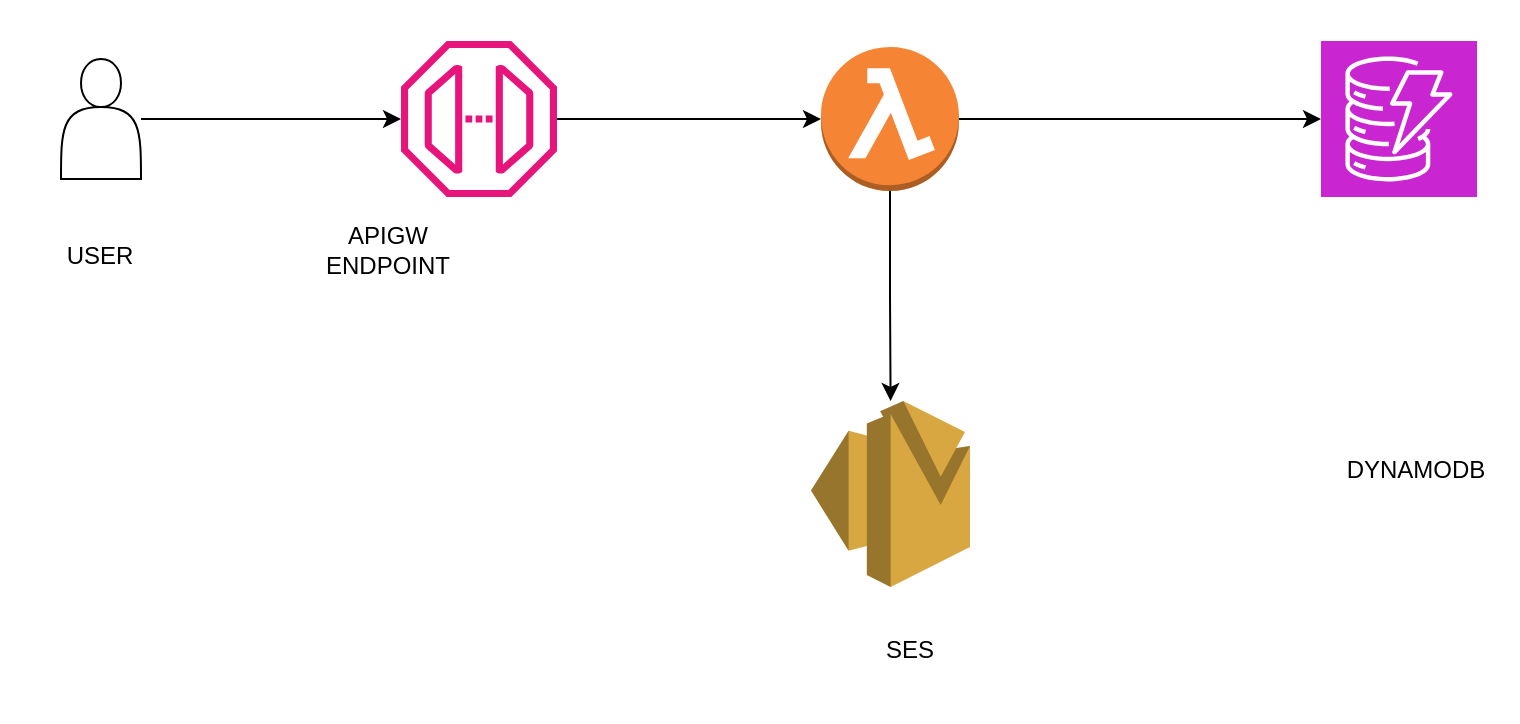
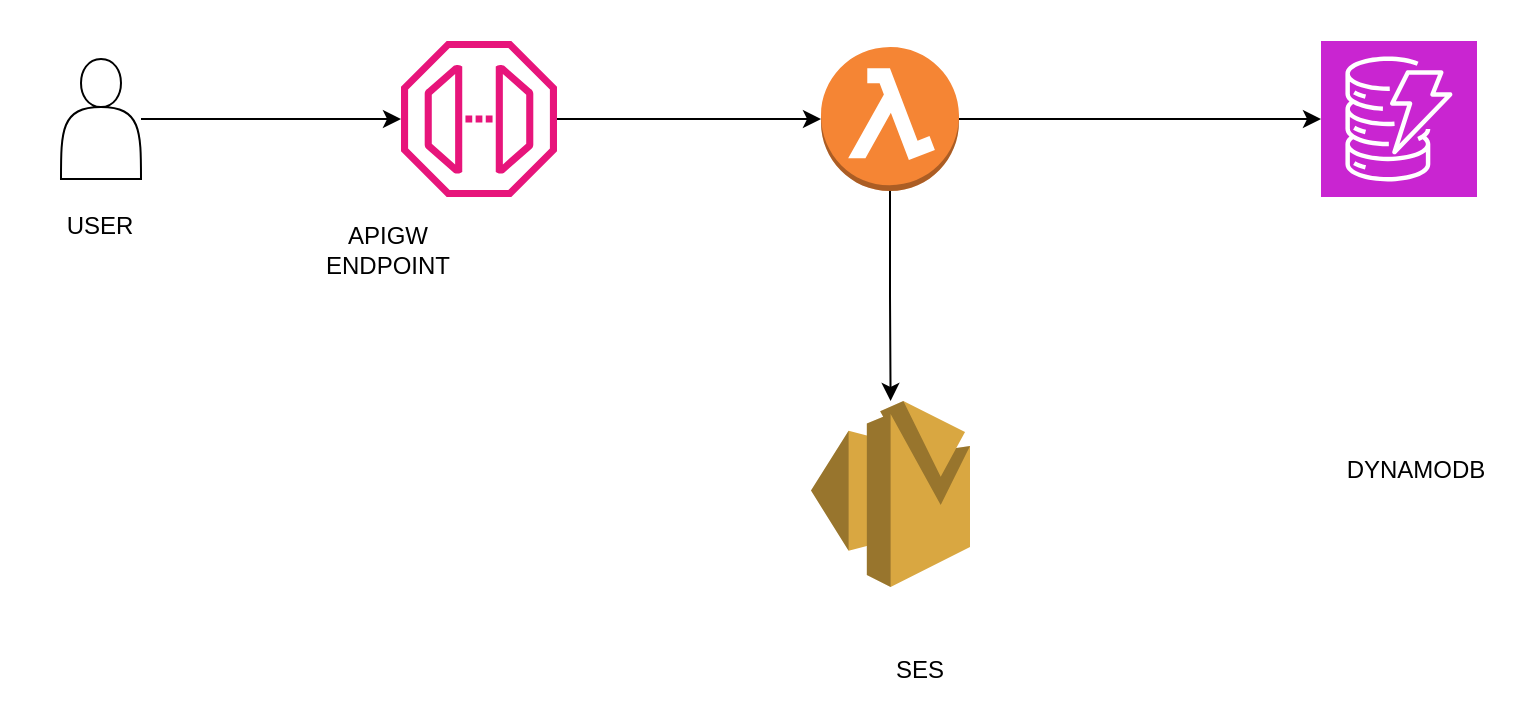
- <mxCell id="11" value="USER" style="text;html=1;align=center;verticalAlign=middle;whiteSpace=wrap;rounded=0;" vertex="1" parent="1"><mxGeometry x="20" y="113" width="60" height="30" as="geometry" /></mxCell>
+ <mxCell id="11" value="USER" style="text;html=1;align=center;verticalAlign=middle;whiteSpace=wrap;rounded=0;" vertex="1" parent="1"><mxGeometry y="98" width="60" height="30" as="geometry" x="20" /></mxCell>
- <mxCell id="13" value="SES" style="text;html=1;align=center;verticalAlign=middle;whiteSpace=wrap;rounded=0;" vertex="1" parent="1"><mxGeometry x="425" y="310" width="60" height="30" as="geometry" /></mxCell>
+ <mxCell id="13" value="SES" style="text;html=1;align=center;verticalAlign=middle;whiteSpace=wrap;rounded=0;" vertex="1" parent="1"><mxGeometry x="430" y="320" width="60" height="30" as="geometry" /></mxCell>
